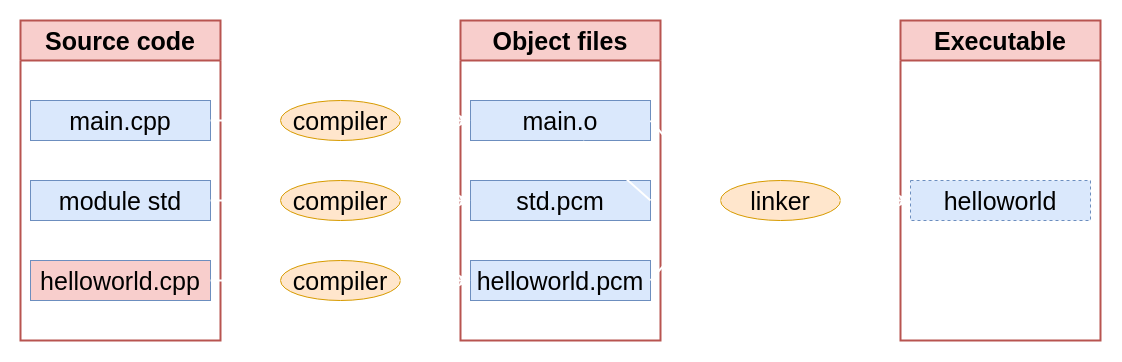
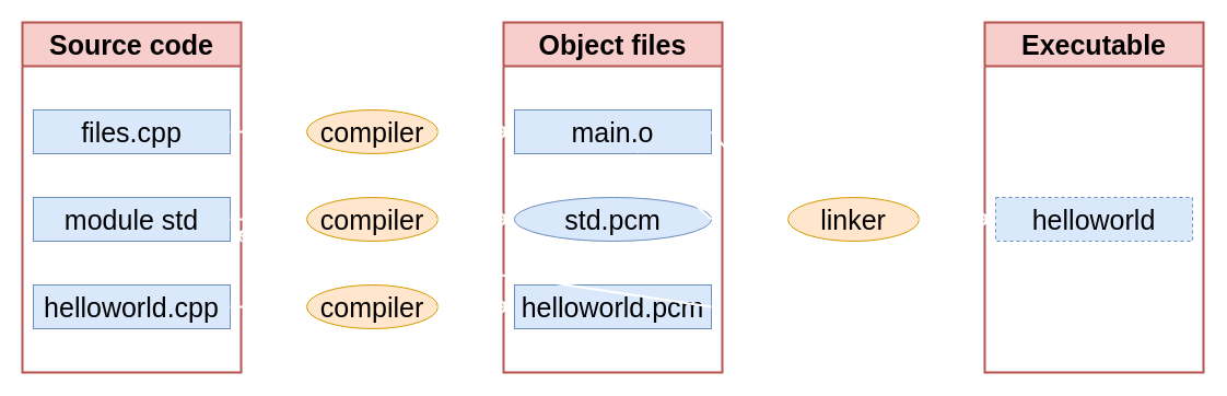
- <mxCell id="9" value="&lt;font style=&quot;font-size: 25px;&quot;&gt;main.cpp&lt;/font&gt;" style="rounded=0;whiteSpace=wrap;html=1;fillColor=#dae8fc;strokeColor=#6c8ebf;" parent="7" vertex="1"><mxGeometry x="10" y="80" width="180" height="40" as="geometry" /></mxCell>
+ <mxCell id="9" value="&lt;font style=&quot;font-size: 25px;&quot;&gt;files.cpp&lt;/font&gt;" style="rounded=0;whiteSpace=wrap;html=1;fillColor=#dae8fc;strokeColor=#6c8ebf;" parent="7" vertex="1"><mxGeometry x="10" y="80" width="180" height="40" as="geometry" /></mxCell>
- <mxCell id="5" value="&lt;font style=&quot;font-size: 25px;&quot;&gt;std.pcm&lt;/font&gt;" style="rounded=0;whiteSpace=wrap;html=1;fillColor=#dae8fc;strokeColor=#6c8ebf;" parent="3" vertex="1"><mxGeometry x="10" y="160" width="180" height="40" as="geometry" /></mxCell>
+ <mxCell id="5" value="&lt;font style=&quot;font-size: 25px;&quot;&gt;std.pcm&lt;/font&gt;" style="ellipse;whiteSpace=wrap;html=1;fillColor=#dae8fc;strokeColor=#6c8ebf;" parent="3" vertex="1"><mxGeometry x="10" y="160" width="180" height="40" as="geometry" /></mxCell>
- <mxCell id="24" value="" style="endArrow=classic;html=1;rounded=0;entryX=0;entryY=0.5;entryDx=0;entryDy=0;exitX=1;exitY=0.5;exitDx=0;exitDy=0;strokeWidth=2;strokeColor=#FFFFFF;" parent="1" source="6" target="13" edge="1"><mxGeometry width="50" height="50" relative="1" as="geometry"><mxPoint x="360" y="290" as="sourcePoint" /><mxPoint x="410" y="240" as="targetPoint" /></mxGeometry></mxCell>
+ <mxCell id="24" value="" style="endArrow=classic;html=1;rounded=0;exitX=1;exitY=0.5;exitDx=0;exitDy=0;strokeWidth=2;strokeColor=#FFFFFF;" parent="1" source="6" target="10" edge="1"><mxGeometry width="50" height="50" relative="1" as="geometry"><mxPoint x="360" y="290" as="sourcePoint" /><mxPoint x="410" y="240" as="targetPoint" /></mxGeometry></mxCell>
- <mxCell id="8" value="&lt;font style=&quot;font-size: 25px;&quot;&gt;helloworld.cpp&lt;/font&gt;" style="rounded=0;whiteSpace=wrap;html=1;fillColor=#f8cecc;strokeColor=#6c8ebf;" parent="7" vertex="1"><mxGeometry x="10" y="240" width="180" height="40" as="geometry" /></mxCell>
+ <mxCell id="8" value="&lt;font style=&quot;font-size: 25px;&quot;&gt;helloworld.cpp&lt;/font&gt;" style="rounded=0;whiteSpace=wrap;html=1;fillColor=#dae8fc;strokeColor=#6c8ebf;" parent="7" vertex="1"><mxGeometry x="10" y="240" width="180" height="40" as="geometry" /></mxCell>
